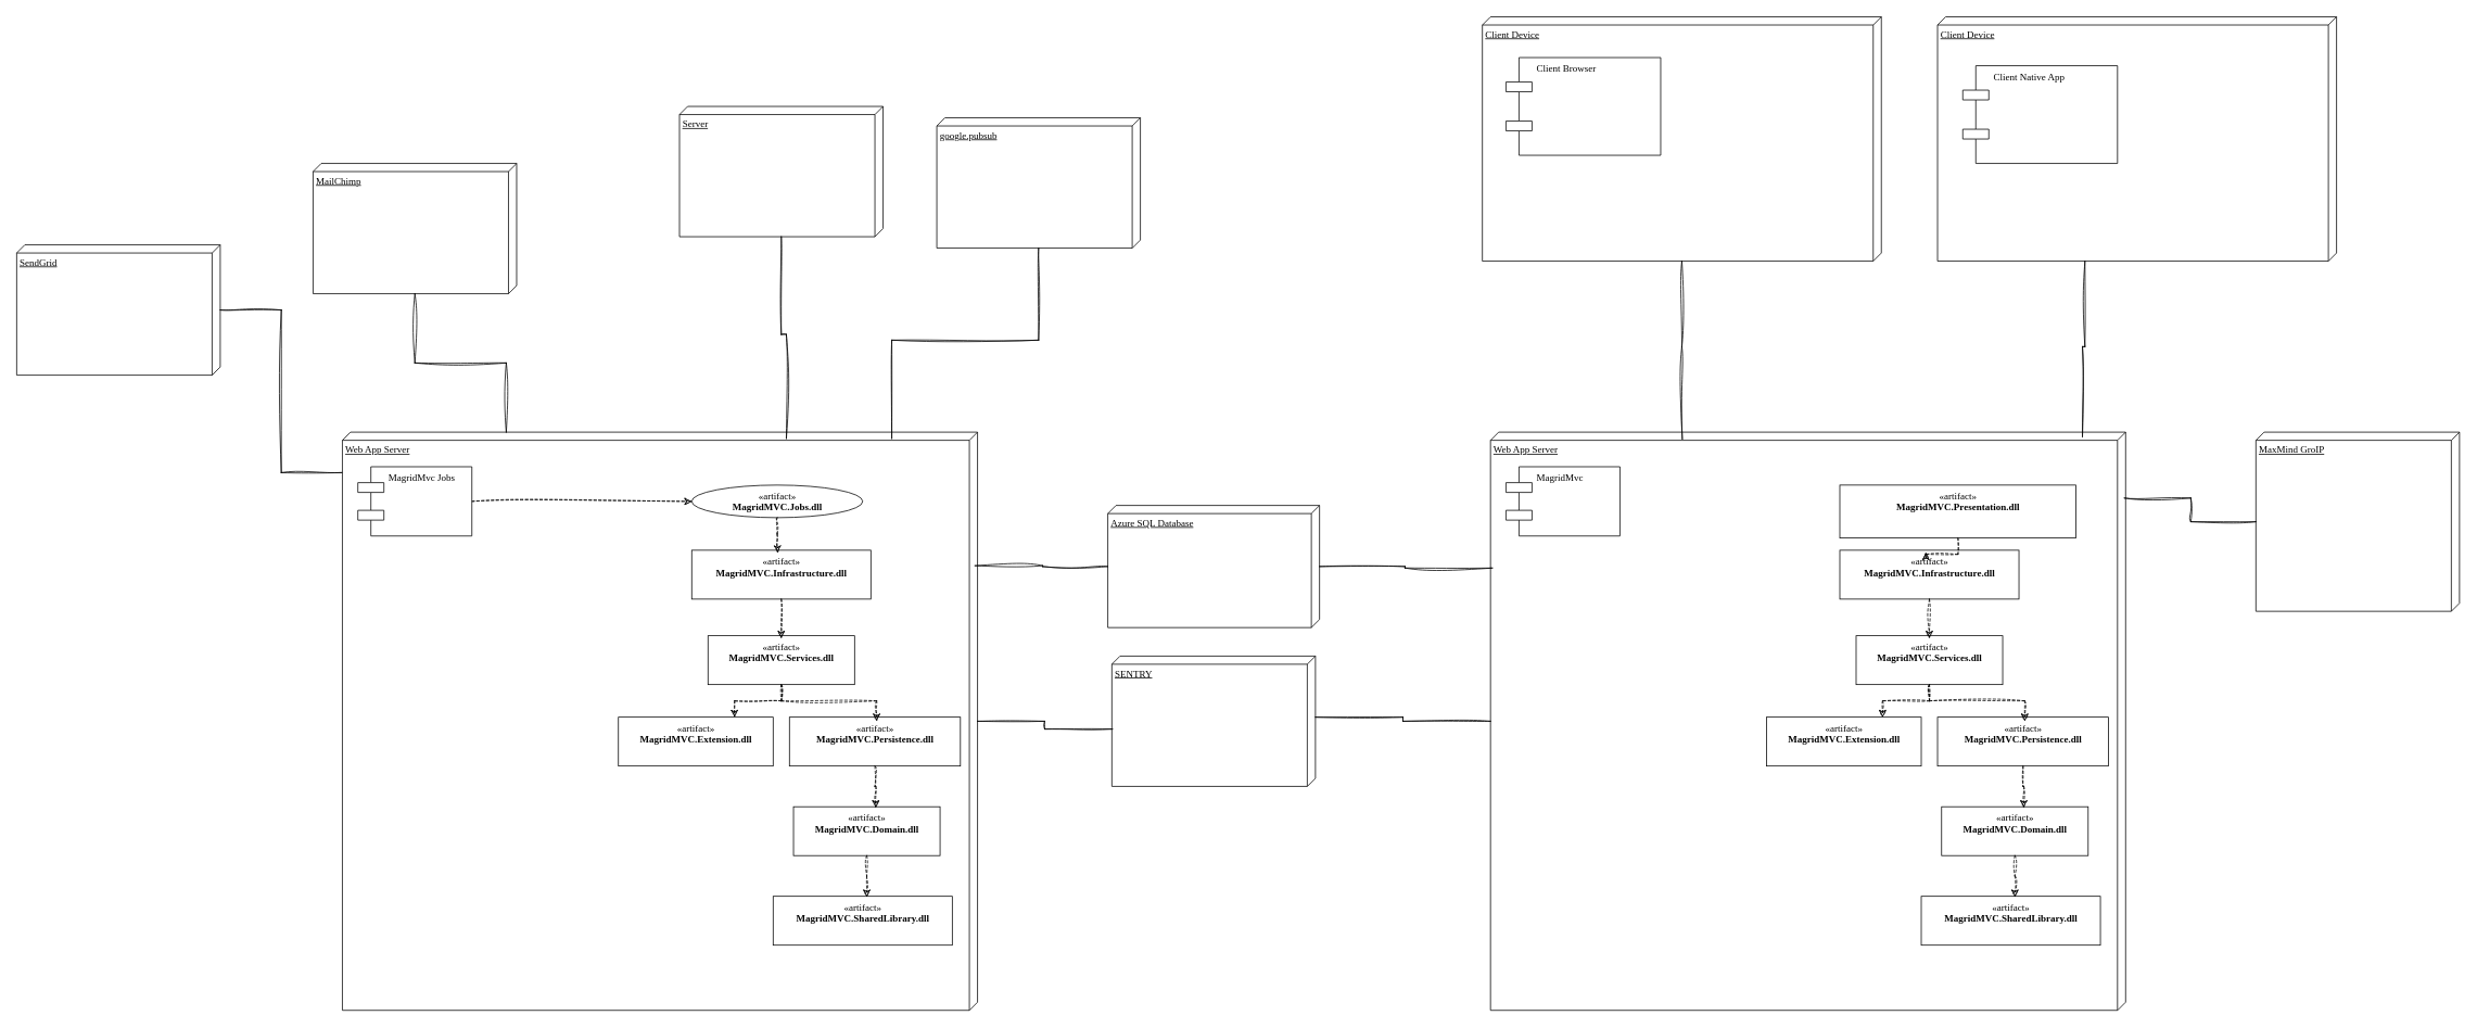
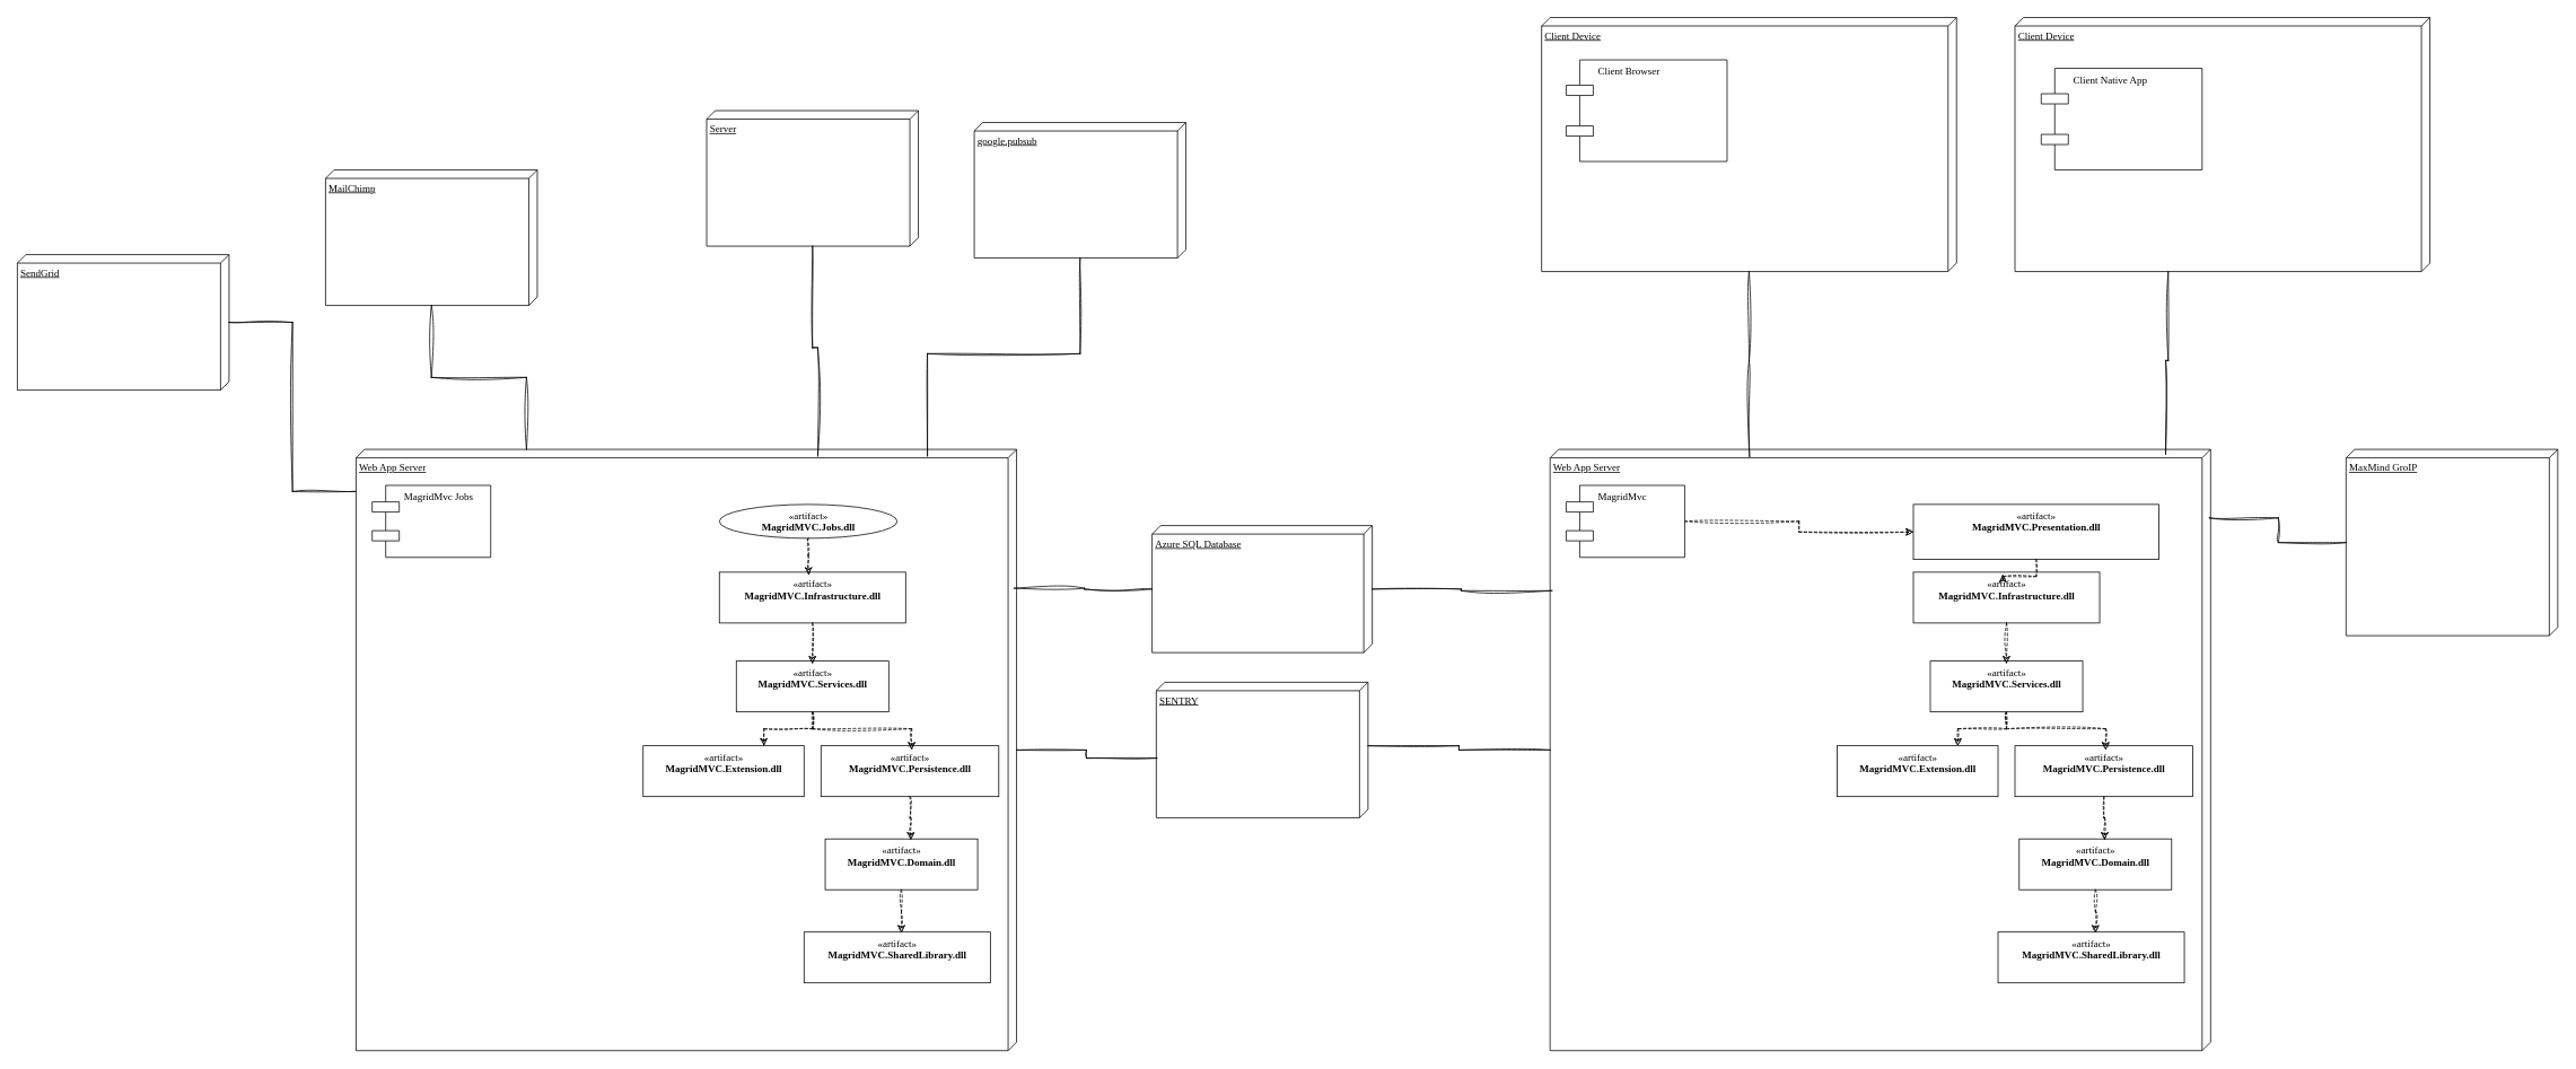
- <mxCell id="20" style="edgeStyle=orthogonalEdgeStyle;rounded=0;sketch=1;hachureGap=4;jiggle=2;curveFitting=1;orthogonalLoop=1;jettySize=auto;html=1;entryX=0;entryY=0.5;entryDx=0;entryDy=0;fontFamily=Architects Daughter;fontSource=https%3A%2F%2Ffonts.googleapis.com%2Fcss%3Ffamily%3DArchitects%2BDaughter;dashed=1;" edge="1" parent="1" source="21" target="22"><mxGeometry relative="1" as="geometry" /></mxCell>
+ <mxCell id="4" style="edgeStyle=orthogonalEdgeStyle;rounded=0;sketch=1;hachureGap=4;jiggle=2;curveFitting=1;orthogonalLoop=1;jettySize=auto;html=1;entryX=0;entryY=0.5;entryDx=0;entryDy=0;fontFamily=Architects Daughter;fontSource=https%3A%2F%2Ffonts.googleapis.com%2Fcss%3Ffamily%3DArchitects%2BDaughter;dashed=1;" parent="1" source="5" target="6" edge="1"><mxGeometry relative="1" as="geometry" /></mxCell>
